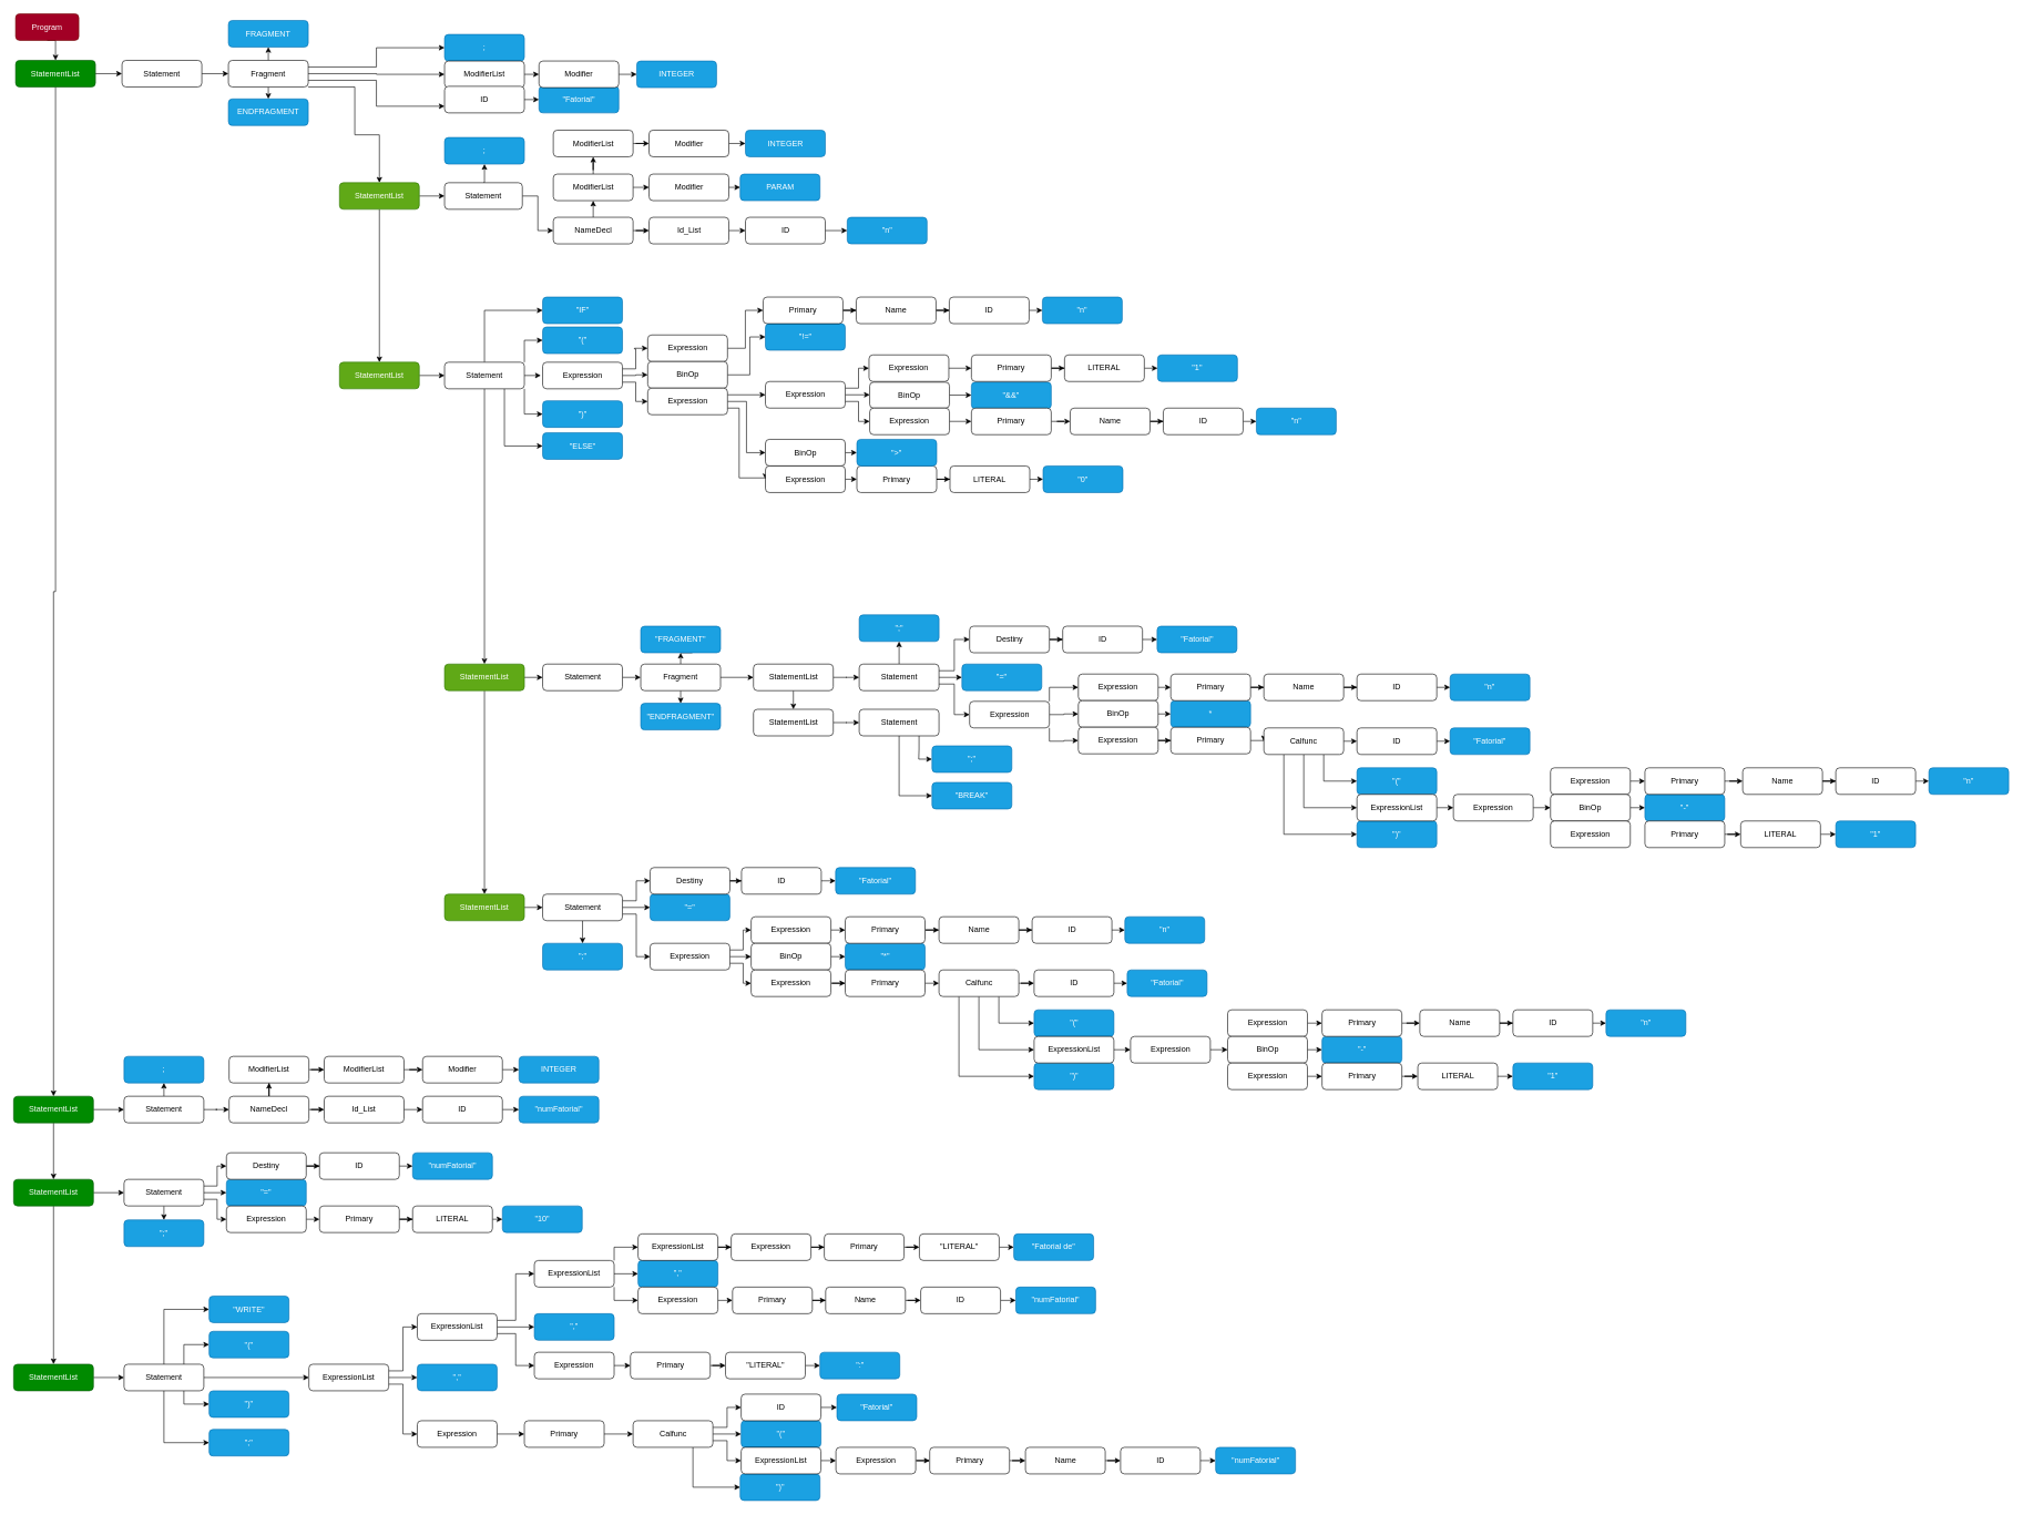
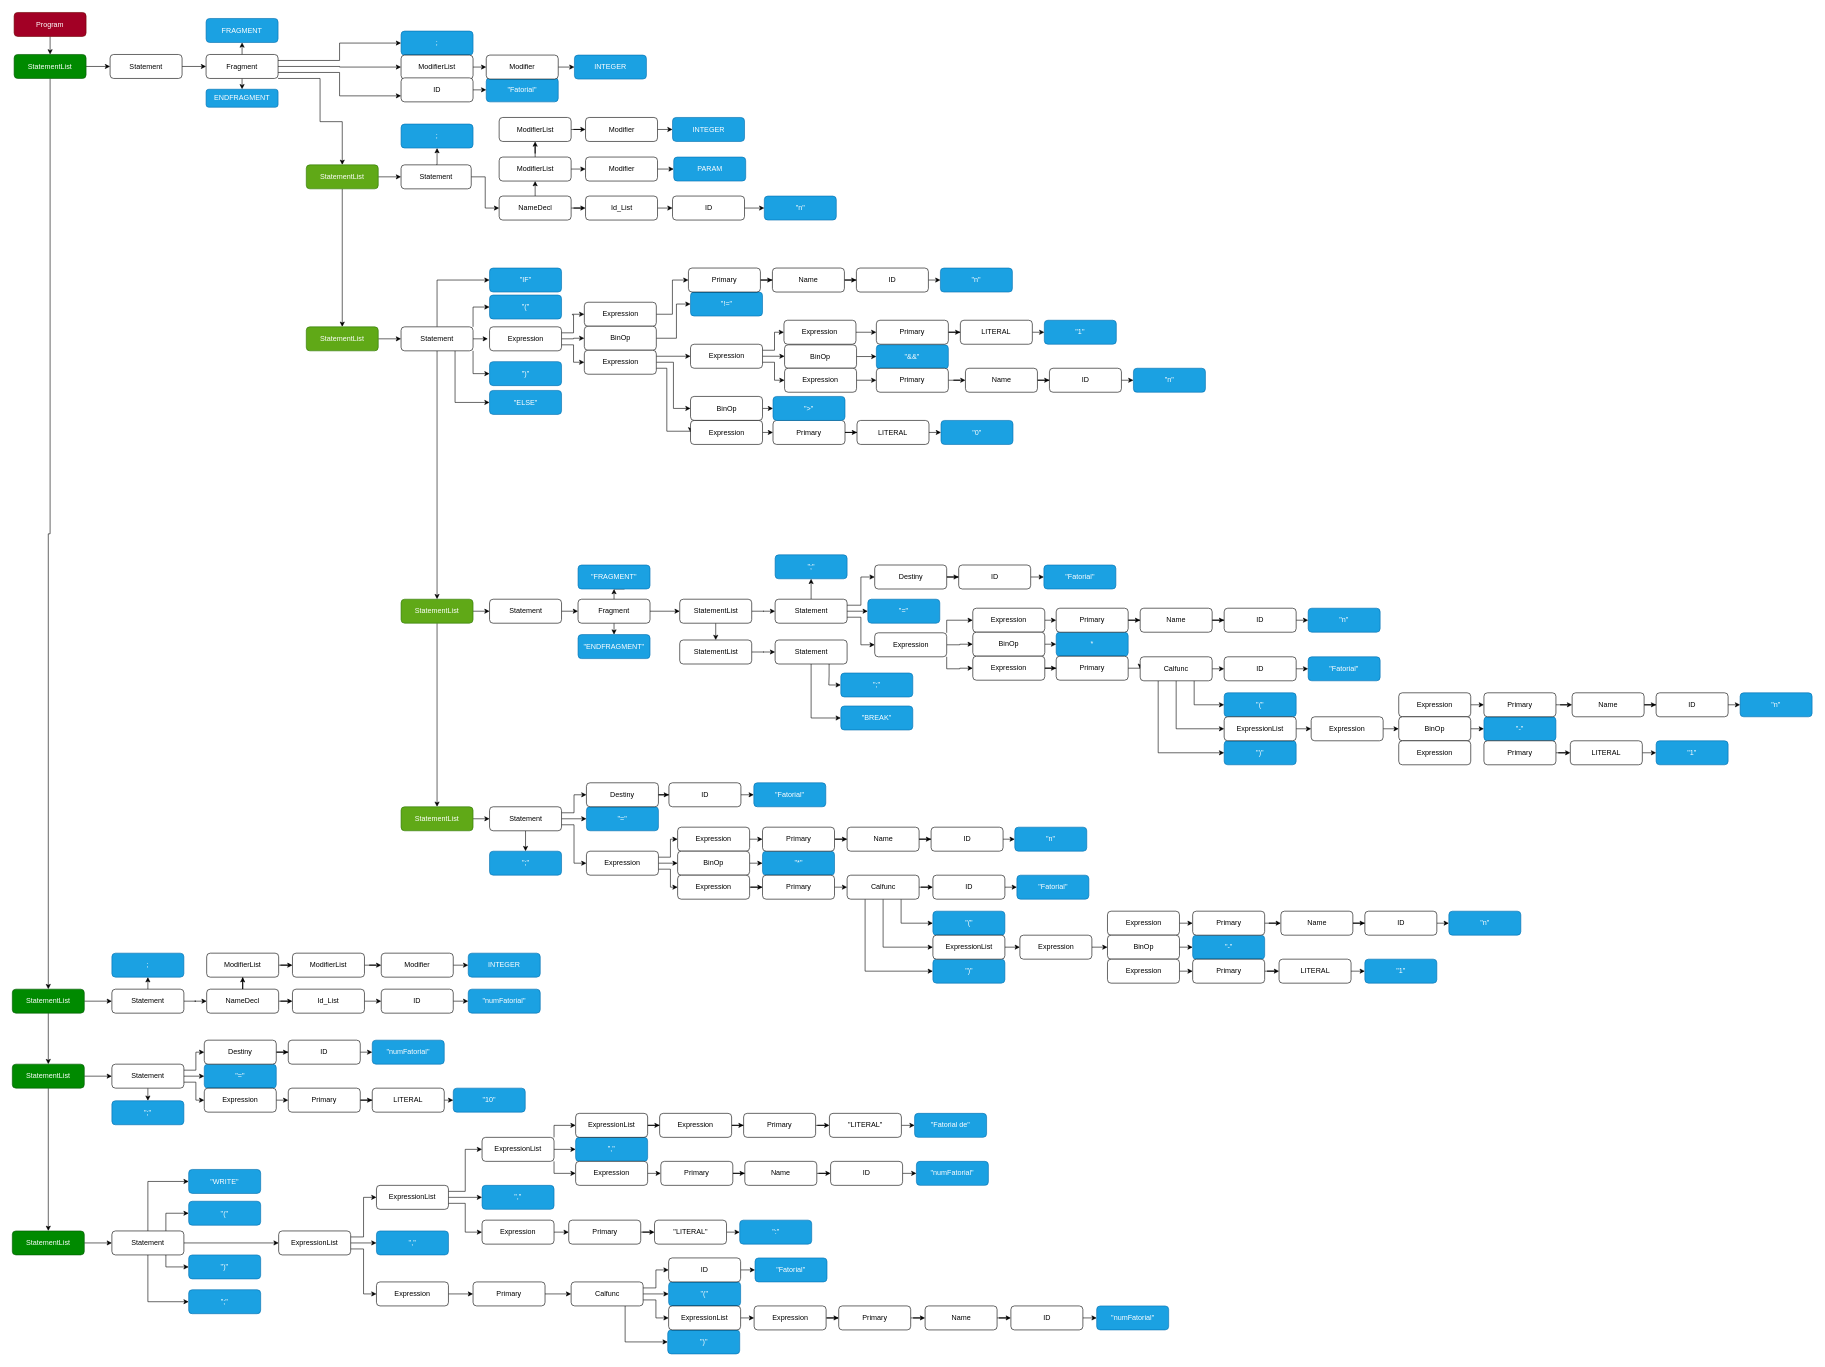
- <mxCell id="3" value="Program" style="rounded=1;whiteSpace=wrap;html=1;fontSize=12;glass=0;strokeWidth=1;shadow=0;fillColor=#a20025;fontColor=#ffffff;strokeColor=#6F0000;" vertex="1" parent="1"><mxGeometry x="23" y="20" width="95" height="40" as="geometry" /></mxCell>
+ <mxCell id="3" value="Program" style="rounded=1;whiteSpace=wrap;html=1;fontSize=12;glass=0;strokeWidth=1;shadow=0;fillColor=#a20025;fontColor=#ffffff;strokeColor=#6F0000;" vertex="1" parent="1"><mxGeometry x="23" y="20" width="120" height="40" as="geometry" /></mxCell>
- <mxCell id="190" value="ENDFRAGMENT" style="rounded=1;whiteSpace=wrap;html=1;fontSize=12;glass=0;strokeWidth=1;shadow=0;fillColor=#1ba1e2;fontColor=#ffffff;strokeColor=#006EAF;" vertex="1" parent="1"><mxGeometry x="343" y="148" width="120" height="40" as="geometry" /></mxCell>
+ <mxCell id="190" value="ENDFRAGMENT" style="rounded=1;whiteSpace=wrap;html=1;fontSize=12;glass=0;strokeWidth=1;shadow=0;fillColor=#1ba1e2;fontColor=#ffffff;strokeColor=#006EAF;" vertex="1" parent="1"><mxGeometry x="343" y="148" width="120" height="30" as="geometry" /></mxCell>
- <mxCell id="12" value="PARAM" style="rounded=1;whiteSpace=wrap;html=1;fontSize=12;glass=0;strokeWidth=1;shadow=0;fillColor=#1ba1e2;fontColor=#ffffff;strokeColor=#006EAF;" vertex="1" parent="1"><mxGeometry x="1112.5" y="261" width="120" height="40" as="geometry" /></mxCell>
+ <mxCell id="12" value="PARAM" style="rounded=1;whiteSpace=wrap;html=1;fontSize=12;glass=0;strokeWidth=1;shadow=0;fillColor=#1ba1e2;fontColor=#ffffff;strokeColor=#006EAF;" vertex="1" parent="1"><mxGeometry x="1122.5" y="261" width="120" height="40" as="geometry" /></mxCell>
